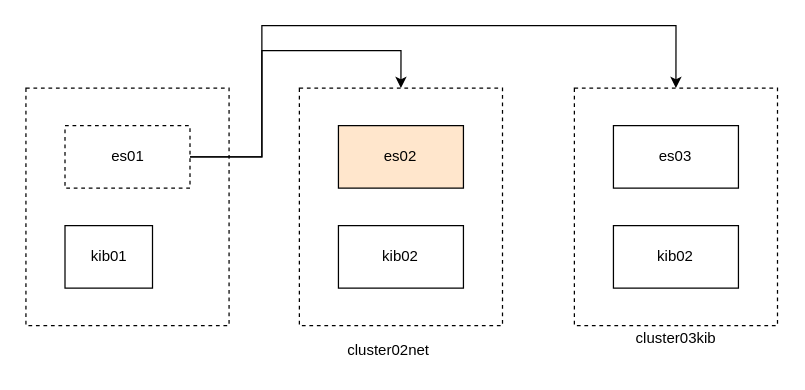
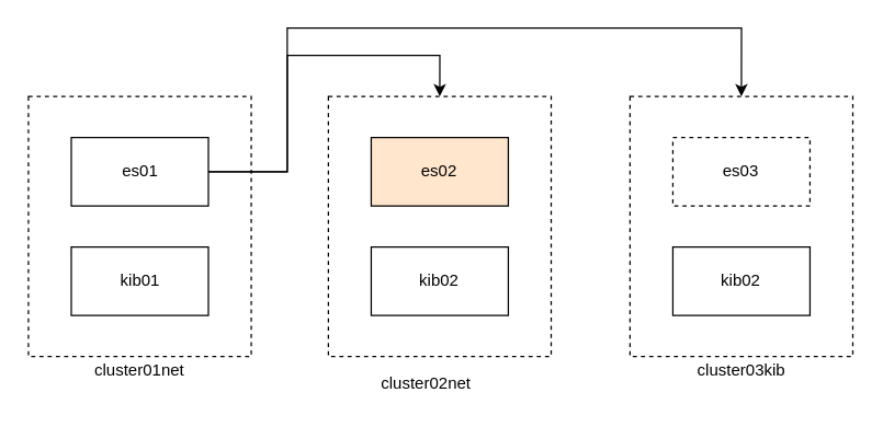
- <mxCell id="5" value="es01" style="rounded=0;whiteSpace=wrap;html=1;dashed=1;" parent="1" vertex="1"><mxGeometry x="51.5" y="100" width="100" height="50" as="geometry" /></mxCell>
+ <mxCell id="5" value="es01" style="rounded=0;whiteSpace=wrap;html=1;" parent="1" vertex="1"><mxGeometry x="51.5" y="100" width="100" height="50" as="geometry" /></mxCell>
- <mxCell id="7" value="es03" style="rounded=0;whiteSpace=wrap;html=1;" parent="1" vertex="1"><mxGeometry x="490.25" y="100" width="100" height="50" as="geometry" /></mxCell>
+ <mxCell id="7" value="es03" style="rounded=0;whiteSpace=wrap;html=1;dashed=1;" parent="1" vertex="1"><mxGeometry x="490.25" y="100" width="100" height="50" as="geometry" /></mxCell>
- <mxCell id="8" value="kib01" style="rounded=0;whiteSpace=wrap;html=1;" parent="1" vertex="1"><mxGeometry x="51.5" y="180" width="70" height="50" as="geometry" /></mxCell>
+ <mxCell id="8" value="kib01" style="rounded=0;whiteSpace=wrap;html=1;" parent="1" vertex="1"><mxGeometry x="51.5" y="180" width="100" height="50" as="geometry" /></mxCell>
+ <mxCell id="11" value="cluster01net" style="text;html=1;strokeColor=none;fillColor=none;align=center;verticalAlign=middle;whiteSpace=wrap;rounded=0;dashed=1;" parent="1" vertex="1"><mxGeometry x="64" y="260" width="75" height="20" as="geometry" /></mxCell>
